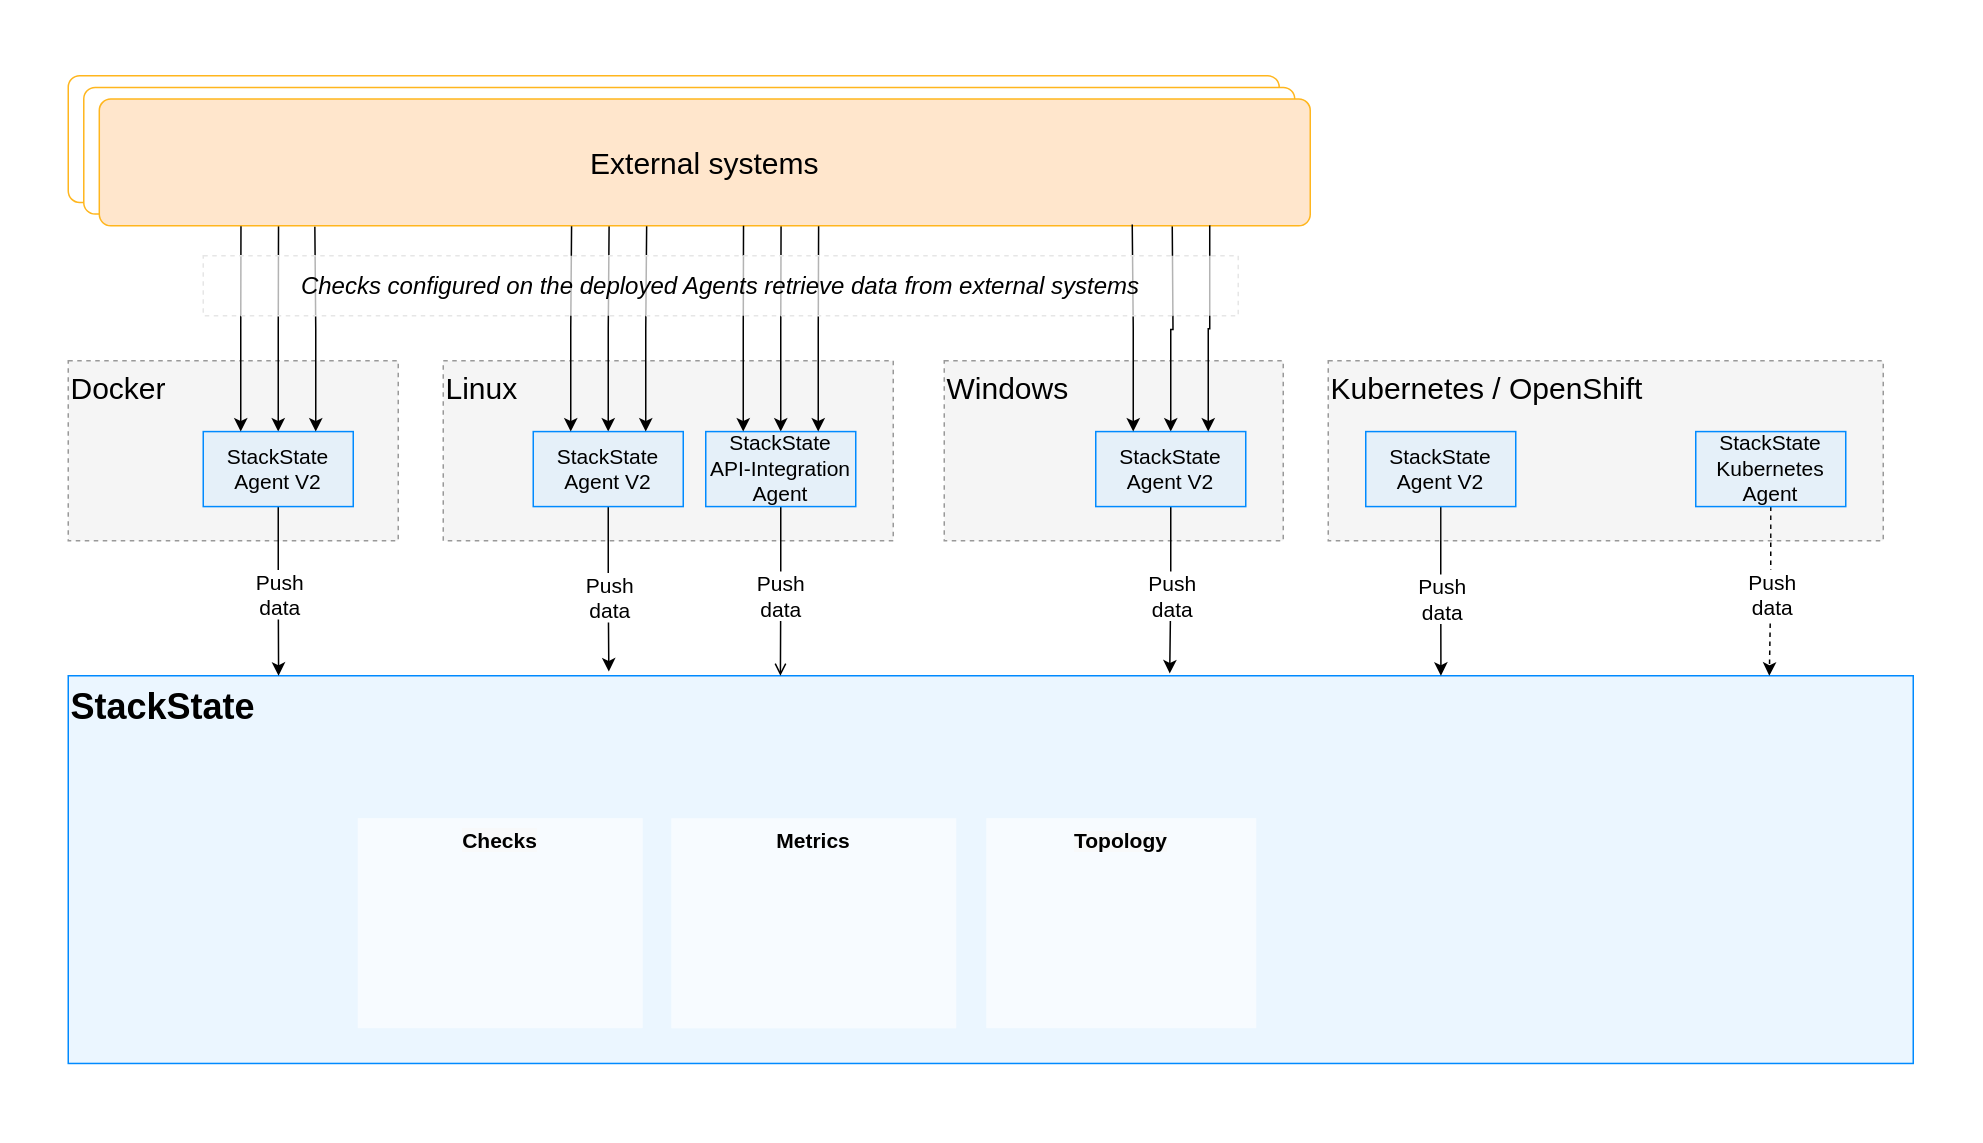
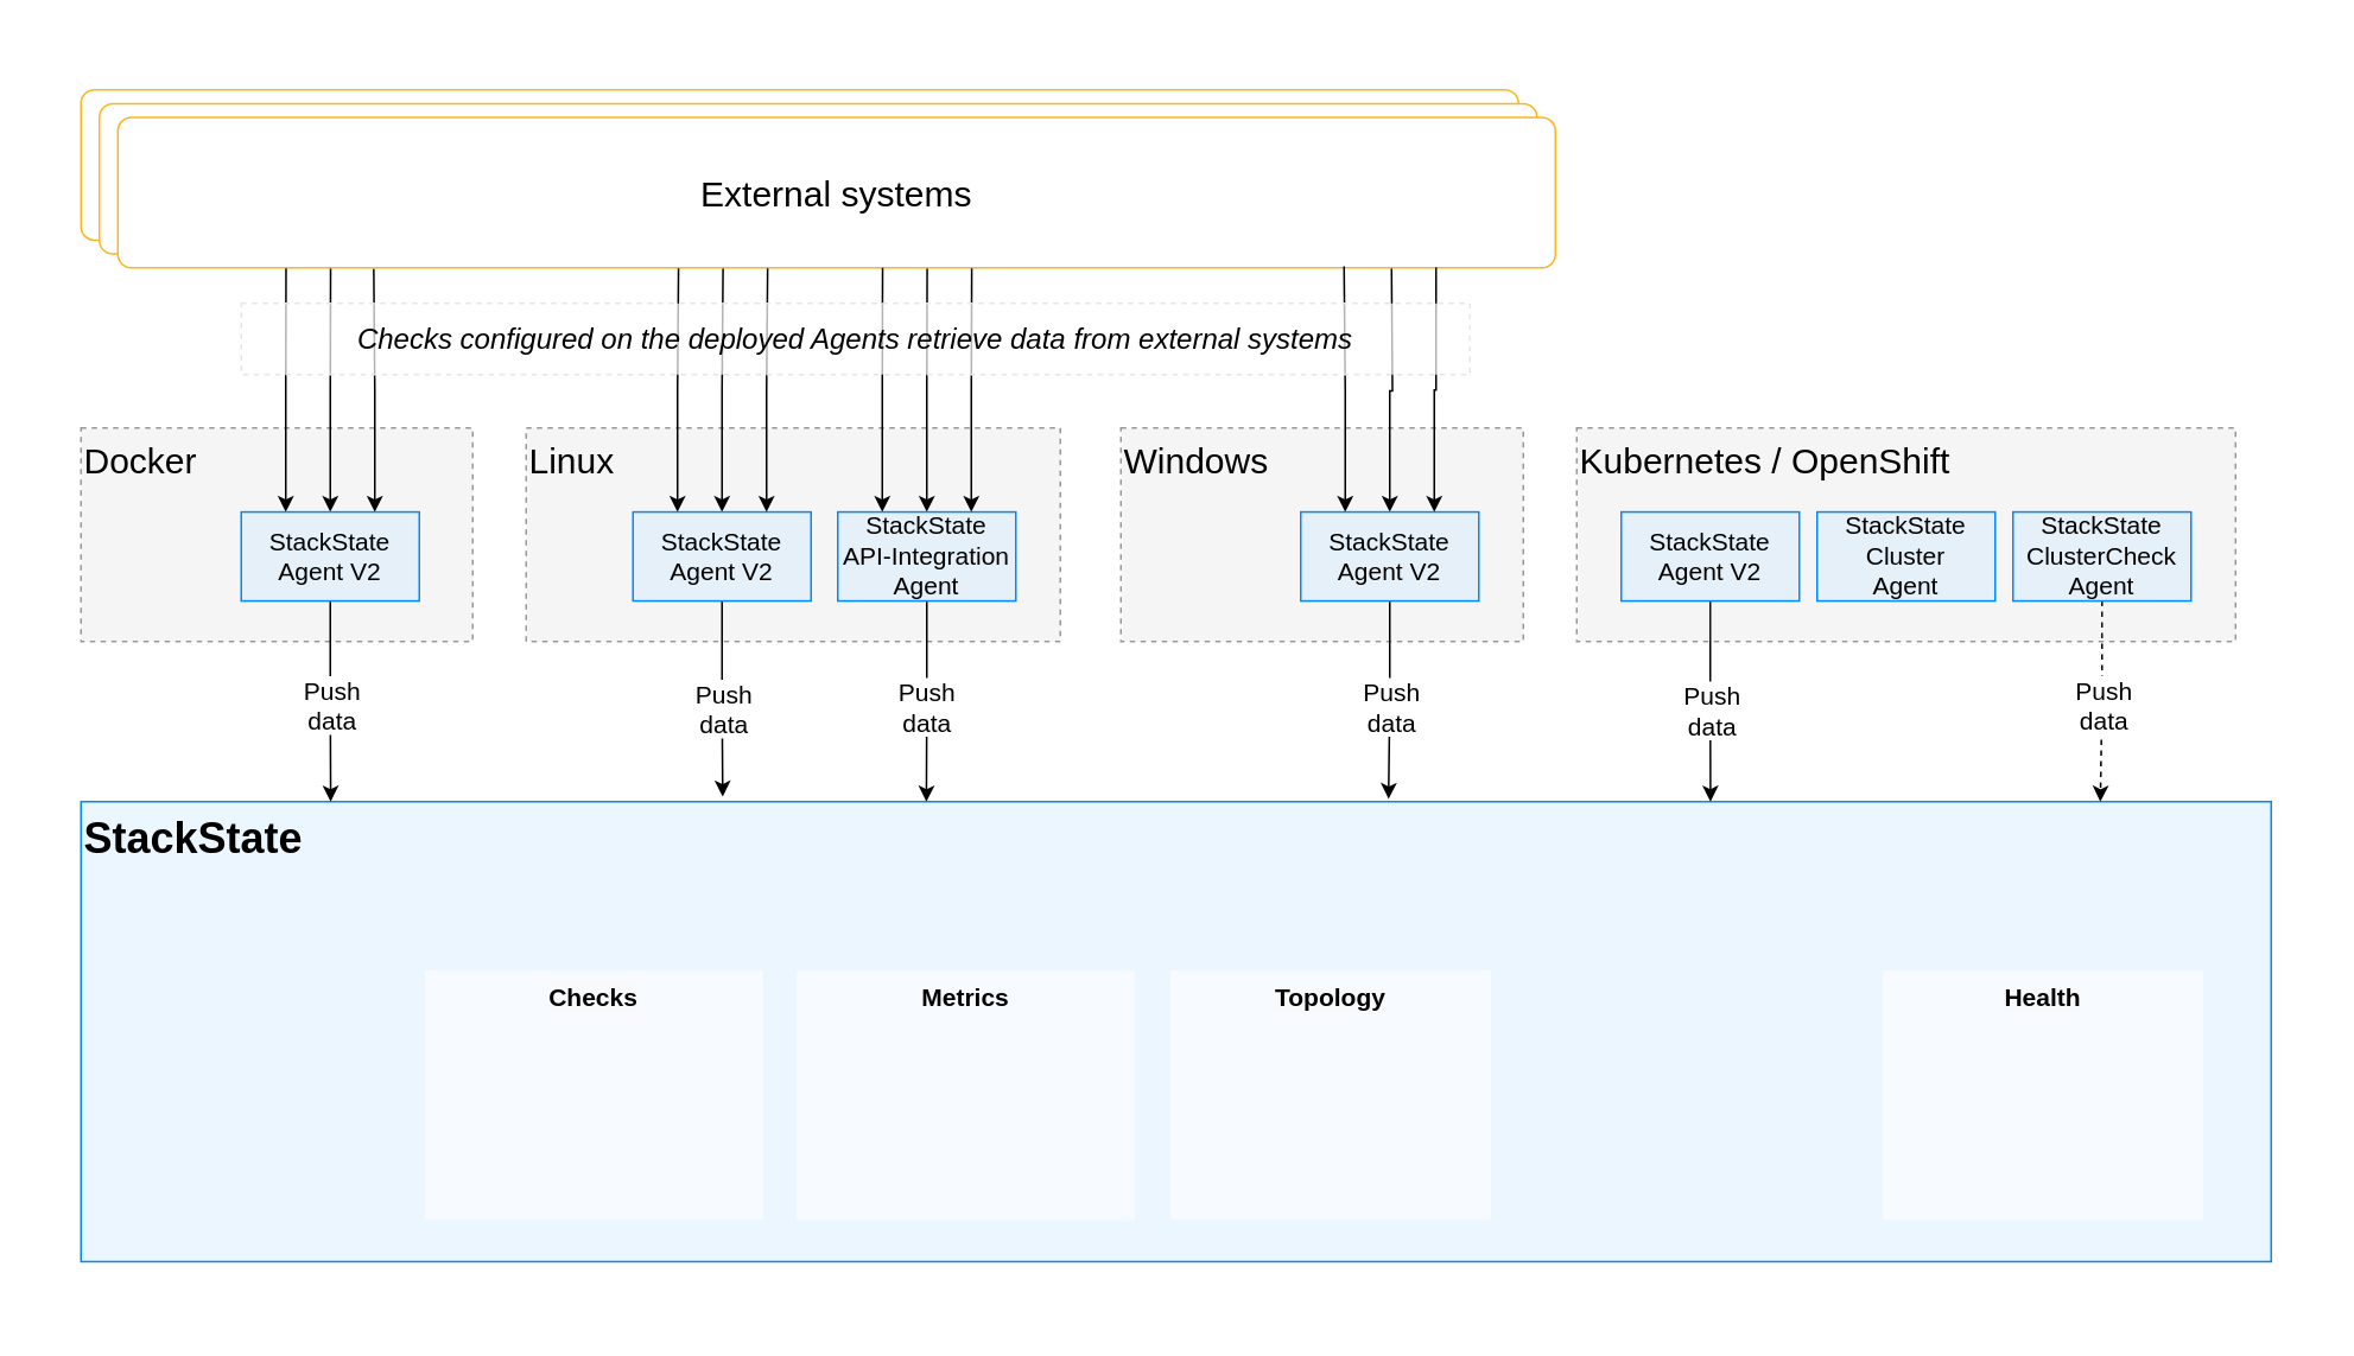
- <mxCell id="37" value="&lt;font style=&quot;font-size: 20px&quot;&gt;External systems&lt;/font&gt;" style="rounded=1;whiteSpace=wrap;html=1;align=center;arcSize=9;strokeColor=#FFB61E;fillColor=#ffe6cc;" vertex="1" parent="34"><mxGeometry x="20.7" y="15.523" width="807.3" height="84.477" as="geometry" /></mxCell>
+ <mxCell id="37" value="&lt;font style=&quot;font-size: 20px&quot;&gt;External systems&lt;/font&gt;" style="rounded=1;whiteSpace=wrap;html=1;align=center;arcSize=9;strokeColor=#FFB61E;" vertex="1" parent="34"><mxGeometry x="20.7" y="15.523" width="807.3" height="84.477" as="geometry" /></mxCell>
+ <mxCell id="41" value="&lt;span style=&quot;font-style: normal&quot;&gt;&lt;font style=&quot;font-size: 14px&quot;&gt;StackState&lt;br&gt;Cluster&lt;br&gt;Agent&lt;/font&gt;&lt;/span&gt;" style="rounded=0;whiteSpace=wrap;html=1;strokeWidth=1;strokeColor=#008AFF;fontStyle=2;fillColor=#CCE8FF;fillOpacity=40;" vertex="1" parent="39"><mxGeometry x="110" width="100" height="50" as="geometry" /></mxCell>
- <mxCell id="42" value="&lt;span style=&quot;font-style: normal&quot;&gt;&lt;font style=&quot;font-size: 14px&quot;&gt;StackState&lt;br&gt;Kubernetes&lt;br&gt;Agent&lt;br&gt;&lt;/font&gt;&lt;/span&gt;" style="rounded=0;whiteSpace=wrap;html=1;strokeWidth=1;strokeColor=#008AFF;fontStyle=2;fillColor=#CCE8FF;fillOpacity=40;" vertex="1" parent="39"><mxGeometry x="220" width="100" height="50" as="geometry" /></mxCell>
+ <mxCell id="42" value="&lt;span style=&quot;font-style: normal&quot;&gt;&lt;font style=&quot;font-size: 14px&quot;&gt;StackState&lt;br&gt;ClusterCheck&lt;br&gt;Agent&lt;br&gt;&lt;/font&gt;&lt;/span&gt;" style="rounded=0;whiteSpace=wrap;html=1;strokeWidth=1;strokeColor=#008AFF;fontStyle=2;fillColor=#CCE8FF;fillOpacity=40;" vertex="1" parent="39"><mxGeometry x="220" width="100" height="50" as="geometry" /></mxCell>
- <mxCell id="22" style="edgeStyle=orthogonalEdgeStyle;rounded=0;orthogonalLoop=1;jettySize=auto;html=1;entryX=0.386;entryY=0;entryDx=0;entryDy=0;entryPerimeter=0;endArrow=open;" edge="1" parent="1" source="25" target="3"><mxGeometry relative="1" as="geometry" /></mxCell>
+ <mxCell id="22" style="edgeStyle=orthogonalEdgeStyle;rounded=0;orthogonalLoop=1;jettySize=auto;html=1;entryX=0.386;entryY=0;entryDx=0;entryDy=0;entryPerimeter=0;" edge="1" parent="1" source="25" target="3"><mxGeometry relative="1" as="geometry" /></mxCell>
+ <mxCell id="10" value="&lt;b style=&quot;color: rgb(0 , 0 , 0) ; font-family: &amp;#34;helvetica&amp;#34; ; font-style: normal ; letter-spacing: normal ; text-indent: 0px ; text-transform: none ; word-spacing: 0px ; background-color: rgb(248 , 249 , 250)&quot;&gt;&lt;font style=&quot;font-size: 14px&quot;&gt;Health&lt;/font&gt;&lt;/b&gt;" style="text;whiteSpace=wrap;html=1;fillColor=#ffffff;fillOpacity=60;rounded=0;align=center;" vertex="1" parent="1"><mxGeometry x="1057.004" y="545.045" width="180" height="140" as="geometry" /></mxCell>
